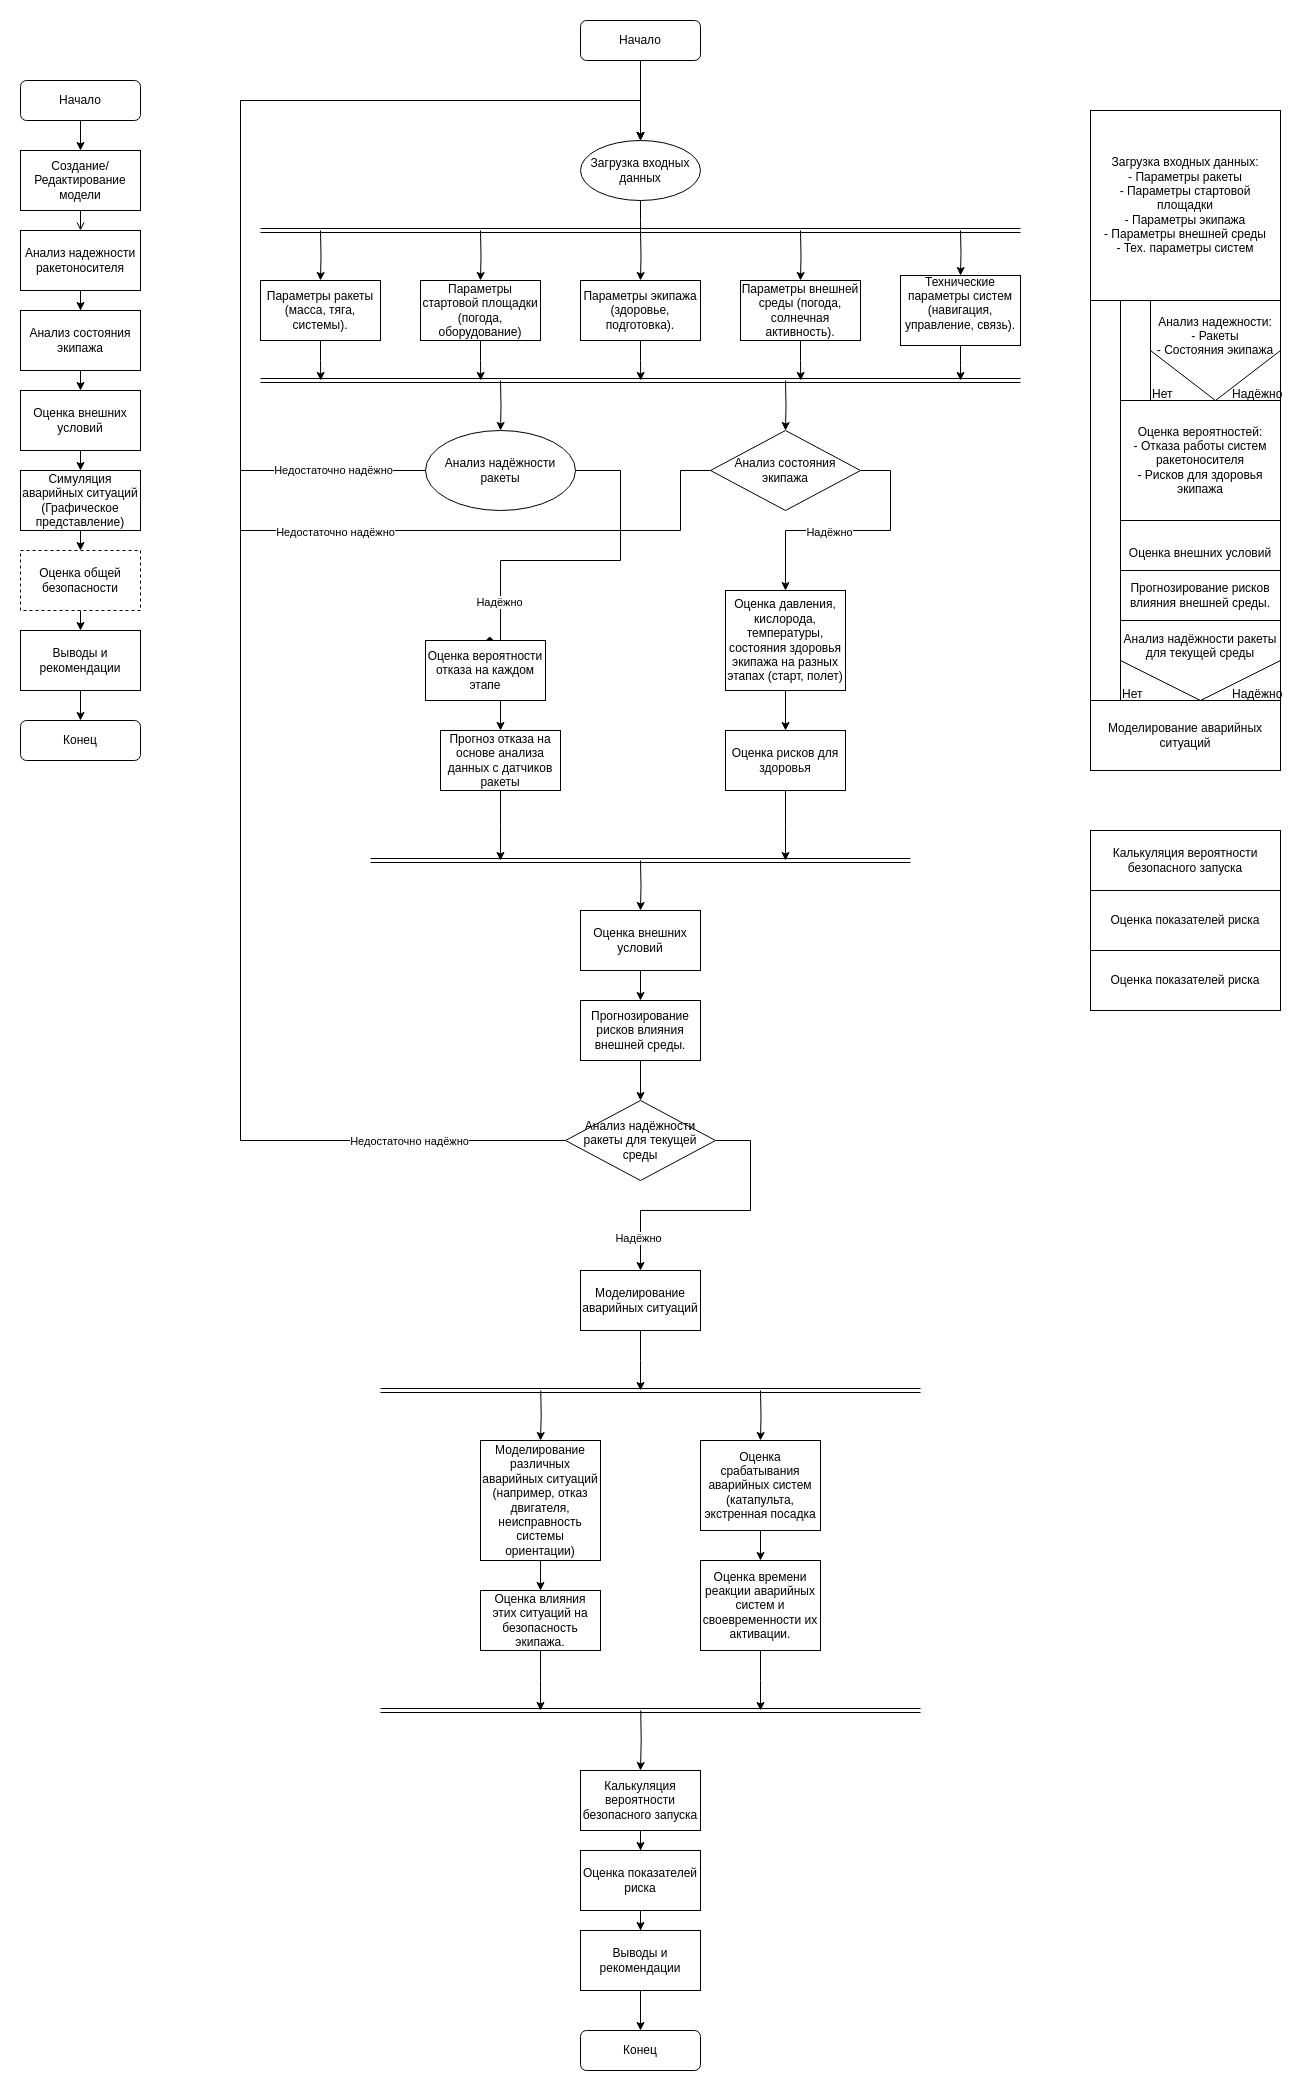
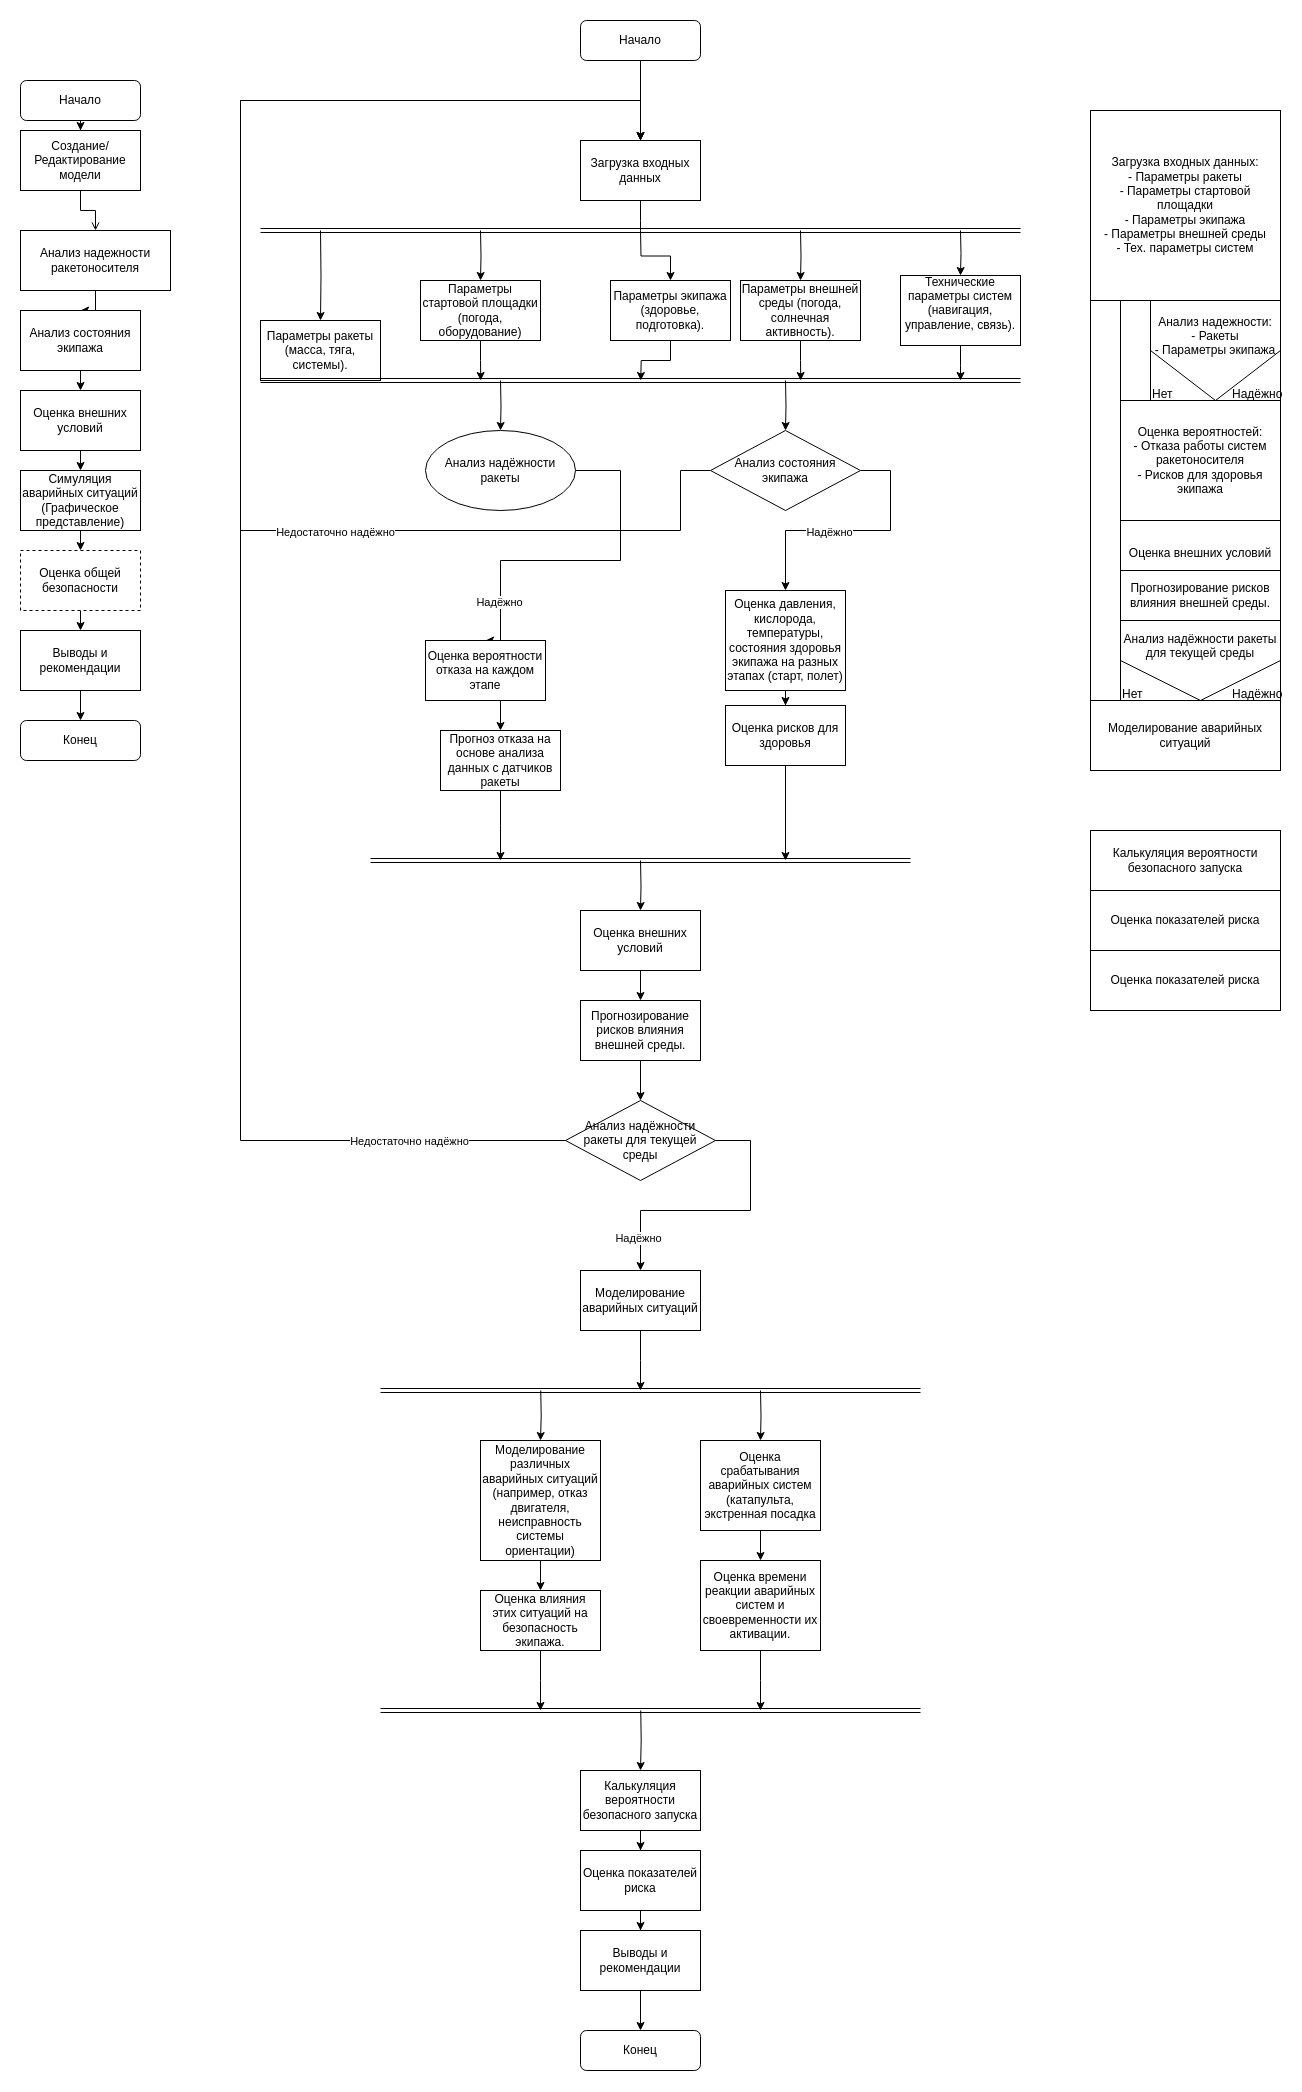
- <mxCell id="23" value="Загрузка входных данных" style="ellipse;whiteSpace=wrap;html=1;" vertex="1" parent="1"><mxGeometry x="580" y="140" width="120" height="60" as="geometry" /></mxCell>
+ <mxCell id="23" value="Загрузка входных данных" style="rounded=0;whiteSpace=wrap;html=1;" vertex="1" parent="1"><mxGeometry x="580" y="140" width="120" height="60" as="geometry" /></mxCell>
- <mxCell id="6" value="Создание/Редактирование модели" style="rounded=0;whiteSpace=wrap;html=1;" vertex="1" parent="1"><mxGeometry x="20" y="150" width="120" height="60" as="geometry" /></mxCell>
+ <mxCell id="6" value="Создание/Редактирование модели" style="rounded=0;whiteSpace=wrap;html=1;" vertex="1" parent="1"><mxGeometry x="20" y="130" width="120" height="60" as="geometry" /></mxCell>
- <mxCell id="8" value="Анализ надежности ракетоносителя" style="rounded=0;whiteSpace=wrap;html=1;" vertex="1" parent="1"><mxGeometry x="20" y="230" width="120" height="60" as="geometry" /></mxCell>
+ <mxCell id="8" value="Анализ надежности ракетоносителя" style="rounded=0;whiteSpace=wrap;html=1;" vertex="1" parent="1"><mxGeometry x="20" y="230" width="150" height="60" as="geometry" /></mxCell>
- <mxCell id="26" value="Параметры ракеты (масса, тяга, системы)." style="rounded=0;whiteSpace=wrap;html=1;" vertex="1" parent="1"><mxGeometry x="260" y="280" width="120" height="60" as="geometry" /></mxCell>
+ <mxCell id="26" value="Параметры ракеты (масса, тяга, системы)." style="rounded=0;whiteSpace=wrap;html=1;" vertex="1" parent="1"><mxGeometry x="260" y="320" width="120" height="60" as="geometry" /></mxCell>
- <mxCell id="32" value="Параметры экипажа (здоровье, подготовка)." style="rounded=0;whiteSpace=wrap;html=1;" vertex="1" parent="1"><mxGeometry x="580" y="280" width="120" height="60" as="geometry" /></mxCell>
+ <mxCell id="32" value="Параметры экипажа (здоровье, подготовка)." style="rounded=0;whiteSpace=wrap;html=1;" vertex="1" parent="1"><mxGeometry x="610" y="280" width="120" height="60" as="geometry" /></mxCell>
- <mxCell id="94" value="Анализ надежности:&lt;div&gt;- Ракеты&lt;/div&gt;&lt;div&gt;- Состояния экипажа&lt;/div&gt;&lt;div&gt;&lt;br&gt;&lt;/div&gt;&lt;div&gt;&lt;br&gt;&lt;/div&gt;" style="rounded=0;whiteSpace=wrap;html=1;" vertex="1" parent="1"><mxGeometry x="1150" y="300" width="130" height="100" as="geometry" /></mxCell>
+ <mxCell id="94" value="Анализ надежности:&lt;div&gt;- Ракеты&lt;/div&gt;&lt;div&gt;- Параметры экипажа&lt;/div&gt;&lt;div&gt;&lt;br&gt;&lt;/div&gt;&lt;div&gt;&lt;br&gt;&lt;/div&gt;" style="rounded=0;whiteSpace=wrap;html=1;" vertex="1" parent="1"><mxGeometry x="1150" y="300" width="130" height="100" as="geometry" /></mxCell>
- <mxCell id="41" style="edgeStyle=orthogonalEdgeStyle;rounded=0;orthogonalLoop=1;jettySize=auto;html=1;entryX=0.5;entryY=0;entryDx=0;entryDy=0;" edge="1" parent="1" source="46" target="23"><mxGeometry relative="1" as="geometry"><Array as="points"><mxPoint x="240" y="470" /><mxPoint x="240" y="100" /><mxPoint x="640" y="100" /></Array></mxGeometry></mxCell>
- <mxCell id="42" value="Недостаточно надёжно" style="edgeLabel;html=1;align=center;verticalAlign=middle;resizable=0;points=[];" vertex="1" connectable="0" parent="41"><mxGeometry x="-0.813" y="-1" relative="1" as="geometry"><mxPoint as="offset" /></mxGeometry></mxCell>
- <mxCell id="43" style="edgeStyle=orthogonalEdgeStyle;rounded=0;orthogonalLoop=1;jettySize=auto;html=1;entryX=0.5;entryY=0;entryDx=0;entryDy=0;endArrow=diamond;" edge="1" parent="1" source="46" target="54"><mxGeometry relative="1" as="geometry"><Array as="points"><mxPoint x="620" y="470" /><mxPoint x="620" y="560" /><mxPoint x="500" y="560" /></Array></mxGeometry></mxCell>
+ <mxCell id="43" style="edgeStyle=orthogonalEdgeStyle;rounded=0;orthogonalLoop=1;jettySize=auto;html=1;entryX=0.5;entryY=0;entryDx=0;entryDy=0;" edge="1" parent="1" source="46" target="54"><mxGeometry relative="1" as="geometry"><Array as="points"><mxPoint x="620" y="470" /><mxPoint x="620" y="560" /><mxPoint x="500" y="560" /></Array></mxGeometry></mxCell>
- <mxCell id="60" value="Оценка рисков для здоровья" style="rounded=0;whiteSpace=wrap;html=1;" vertex="1" parent="1"><mxGeometry x="725" y="730" width="120" height="60" as="geometry" /></mxCell>
+ <mxCell id="60" value="Оценка рисков для здоровья" style="rounded=0;whiteSpace=wrap;html=1;" vertex="1" parent="1"><mxGeometry x="725" y="705" width="120" height="60" as="geometry" /></mxCell>
